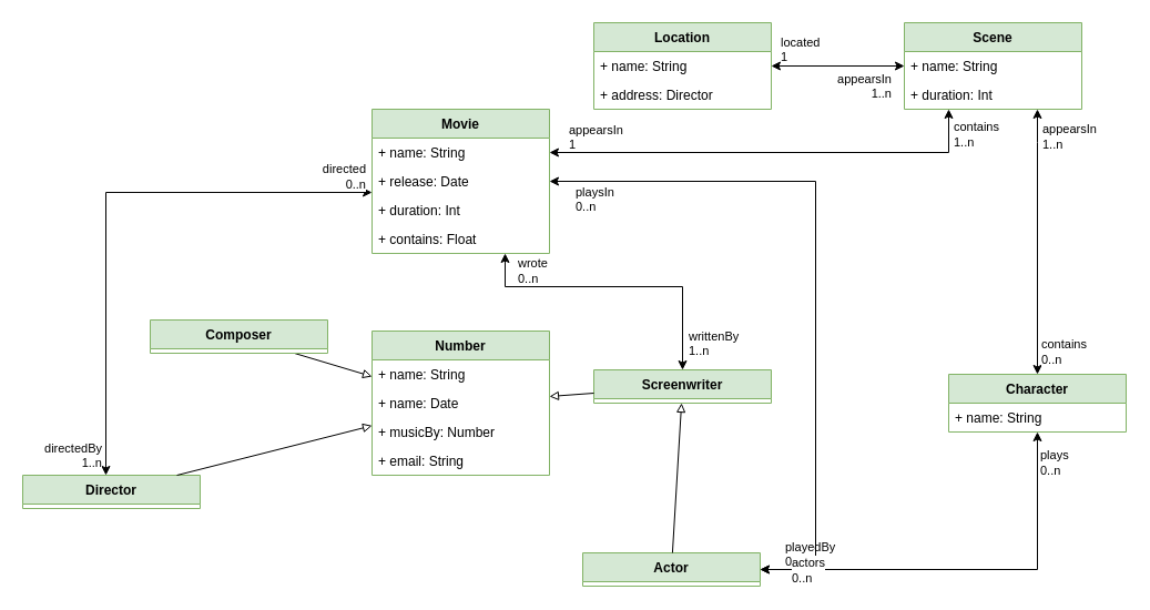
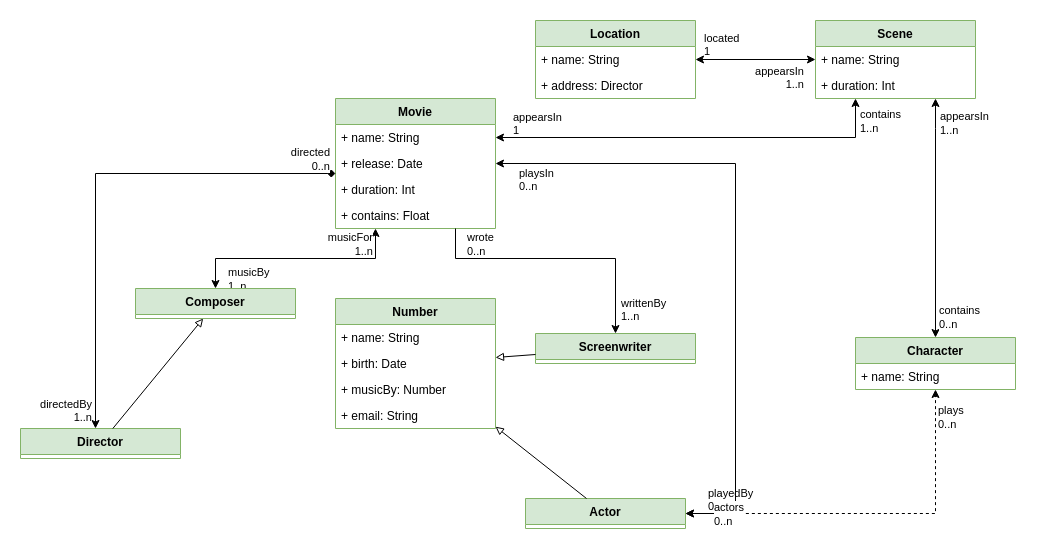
- <mxCell id="7" style="edgeStyle=orthogonalEdgeStyle;rounded=0;orthogonalLoop=1;jettySize=auto;html=1;startArrow=classic;startFill=1;" parent="1" source="10" target="2" edge="1"><mxGeometry relative="1" as="geometry"><mxPoint x="175" y="358" as="sourcePoint" /><Array as="points"><mxPoint x="95" y="173" /></Array></mxGeometry></mxCell>
+ <mxCell id="7" style="edgeStyle=orthogonalEdgeStyle;rounded=0;orthogonalLoop=1;jettySize=auto;html=1;startArrow=classic;startFill=1;endArrow=diamond;" parent="1" source="10" target="2" edge="1"><mxGeometry relative="1" as="geometry"><mxPoint x="175" y="358" as="sourcePoint" /><Array as="points"><mxPoint x="95" y="173" /></Array></mxGeometry></mxCell>
- <mxCell id="49" style="edgeStyle=orthogonalEdgeStyle;rounded=0;orthogonalLoop=1;jettySize=auto;html=1;startArrow=classic;startFill=1;" edge="1" parent="1" source="31" target="2"><mxGeometry relative="1" as="geometry"><mxPoint x="615" y="228" as="sourcePoint" /><mxPoint x="415" y="228" as="targetPoint" /><Array as="points"><mxPoint x="615" y="258" /><mxPoint x="455" y="258" /></Array></mxGeometry></mxCell>
+ <mxCell id="49" style="edgeStyle=orthogonalEdgeStyle;rounded=0;orthogonalLoop=1;jettySize=auto;html=1;startArrow=classic;startFill=1;endArrow=none;" edge="1" parent="1" source="31" target="2"><mxGeometry relative="1" as="geometry"><mxPoint x="615" y="228" as="sourcePoint" /><mxPoint x="415" y="228" as="targetPoint" /><Array as="points"><mxPoint x="615" y="258" /><mxPoint x="455" y="258" /></Array></mxGeometry></mxCell>
+ <mxCell id="32" style="edgeStyle=orthogonalEdgeStyle;rounded=0;orthogonalLoop=1;jettySize=auto;html=1;startArrow=classic;startFill=1;" parent="1" source="48" target="2" edge="1"><mxGeometry relative="1" as="geometry"><Array as="points"><mxPoint x="215" y="258" /><mxPoint x="375" y="258" /></Array></mxGeometry></mxCell>
+ <mxCell id="33" value="musicBy&lt;br&gt;1..n" style="edgeLabel;html=1;align=left;verticalAlign=middle;resizable=0;points=[];" vertex="1" connectable="0" parent="32"><mxGeometry x="-0.523" y="-3" relative="1" as="geometry"><mxPoint x="-11" y="17" as="offset" /></mxGeometry></mxCell>
+ <mxCell id="34" value="&lt;div style=&quot;&quot;&gt;musicFor&lt;/div&gt;1..n" style="edgeLabel;html=1;align=right;verticalAlign=middle;resizable=0;points=[];" vertex="1" connectable="0" parent="32"><mxGeometry x="0.583" y="2" relative="1" as="geometry"><mxPoint x="14" y="-13" as="offset" /></mxGeometry></mxCell>
- <mxCell id="47" value="" style="endArrow=block;html=1;endFill=0;" edge="1" parent="1" source="48" target="26"><mxGeometry width="50" height="50" relative="1" as="geometry"><mxPoint x="645" y="388" as="sourcePoint" /><mxPoint x="695" y="338" as="targetPoint" /></mxGeometry></mxCell>
- <mxCell id="28" value="+ name: Date" style="text;strokeColor=none;fillColor=none;align=left;verticalAlign=top;spacingLeft=4;spacingRight=4;overflow=hidden;rotatable=0;points=[[0,0.5],[1,0.5]];portConstraint=eastwest;" parent="26" vertex="1"><mxGeometry y="52" width="160" height="26" as="geometry" /></mxCell>
+ <mxCell id="28" value="+ birth: Date" style="text;strokeColor=none;fillColor=none;align=left;verticalAlign=top;spacingLeft=4;spacingRight=4;overflow=hidden;rotatable=0;points=[[0,0.5],[1,0.5]];portConstraint=eastwest;" parent="26" vertex="1"><mxGeometry y="52" width="160" height="26" as="geometry" /></mxCell>
- <mxCell id="44" value="" style="endArrow=block;html=1;endFill=0;" edge="1" parent="1" source="10" target="26"><mxGeometry width="50" height="50" relative="1" as="geometry"><mxPoint x="645" y="388" as="sourcePoint" /><mxPoint x="695" y="338" as="targetPoint" /></mxGeometry></mxCell>
+ <mxCell id="44" value="" style="endArrow=block;html=1;endFill=0;" edge="1" parent="1" source="10" target="48"><mxGeometry width="50" height="50" relative="1" as="geometry"><mxPoint x="645" y="388" as="sourcePoint" /><mxPoint x="695" y="338" as="targetPoint" /></mxGeometry></mxCell>
- <mxCell id="46" value="" style="endArrow=block;html=1;endFill=0;" edge="1" parent="1" source="17" target="31"><mxGeometry width="50" height="50" relative="1" as="geometry"><mxPoint x="645" y="388" as="sourcePoint" /><mxPoint x="695" y="338" as="targetPoint" /></mxGeometry></mxCell>
+ <mxCell id="46" value="" style="endArrow=block;html=1;endFill=0;" edge="1" parent="1" source="17" target="26"><mxGeometry width="50" height="50" relative="1" as="geometry"><mxPoint x="645" y="388" as="sourcePoint" /><mxPoint x="695" y="338" as="targetPoint" /></mxGeometry></mxCell>
- <mxCell id="11" style="edgeStyle=orthogonalEdgeStyle;rounded=0;orthogonalLoop=1;jettySize=auto;html=1;startArrow=classic;startFill=1;" parent="1" source="17" target="18" edge="1"><mxGeometry relative="1" as="geometry" /></mxCell>
+ <mxCell id="11" style="edgeStyle=orthogonalEdgeStyle;rounded=0;orthogonalLoop=1;jettySize=auto;html=1;startArrow=classic;startFill=1;dashed=1;" parent="1" source="17" target="18" edge="1"><mxGeometry relative="1" as="geometry" /></mxCell>
